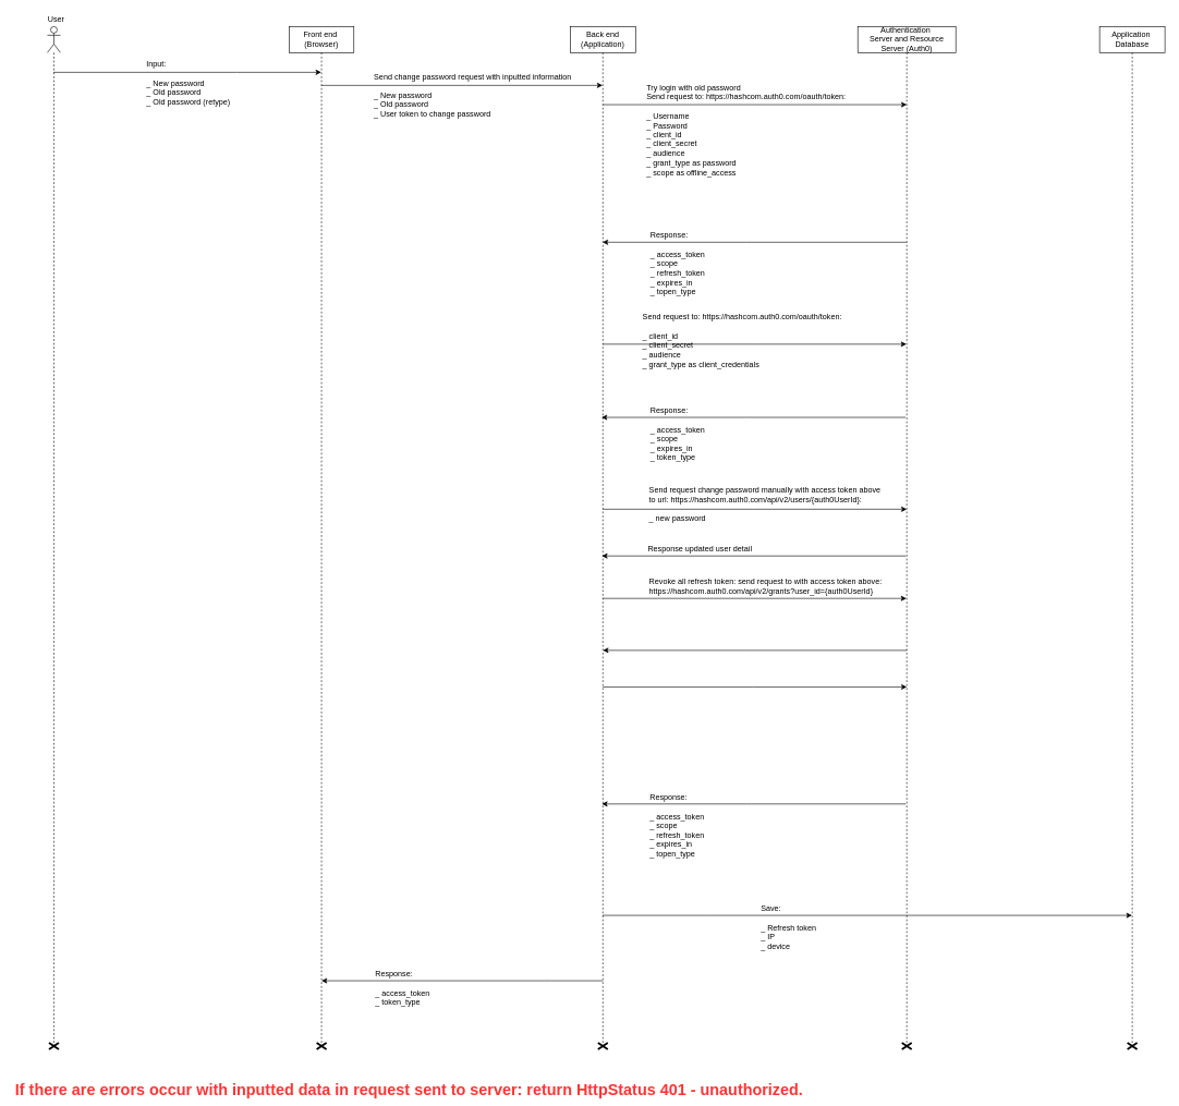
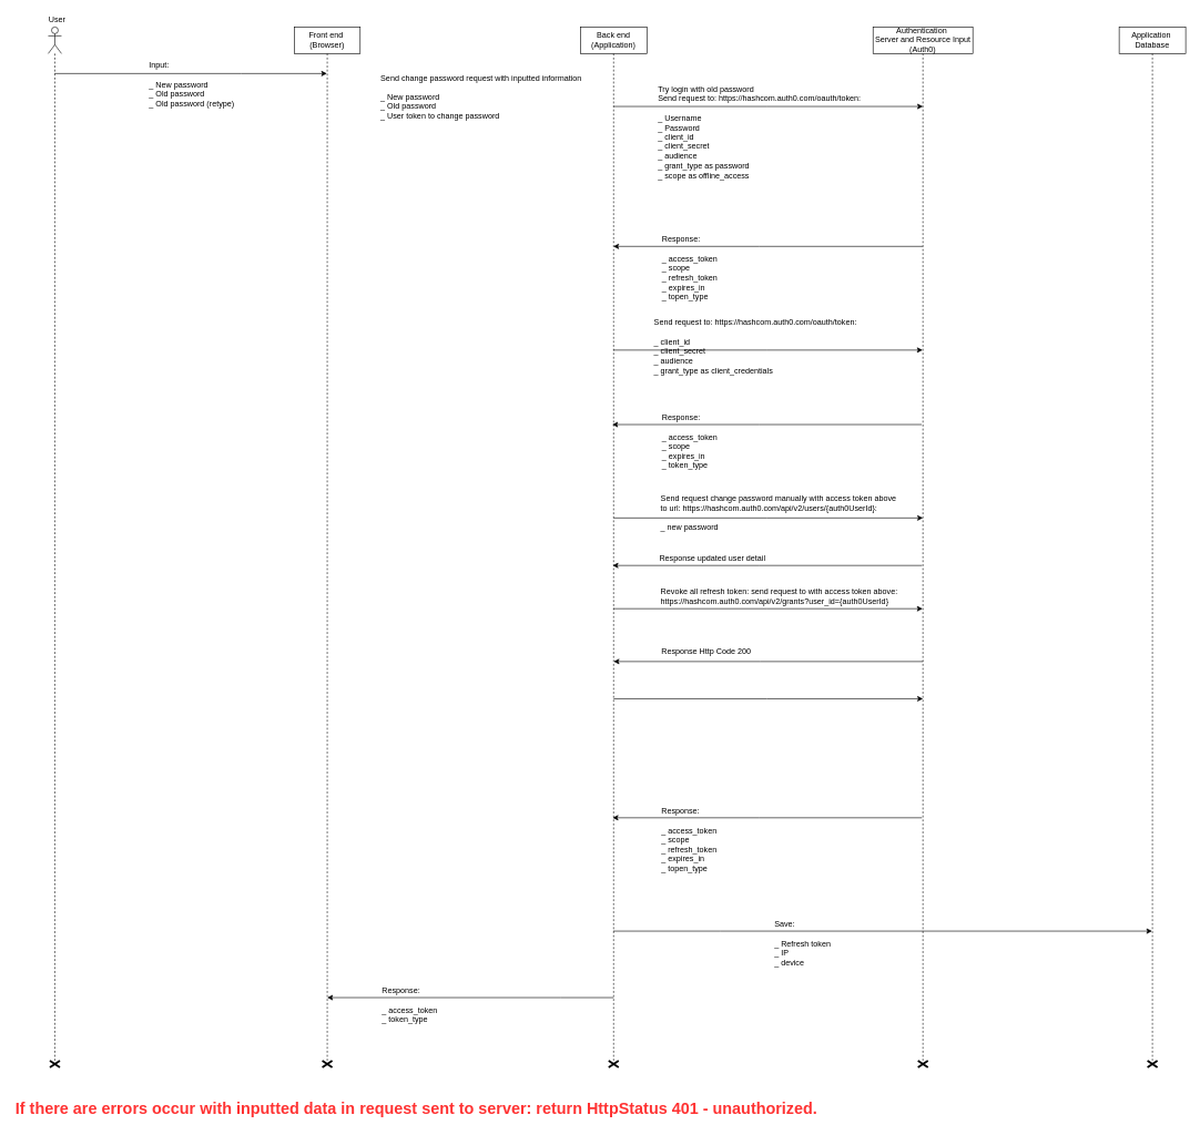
- <mxCell id="4" value="Authentication&amp;nbsp;&lt;br&gt;Server and Resource Server (Auth0)&lt;br&gt;" style="shape=umlLifeline;perimeter=lifelinePerimeter;whiteSpace=wrap;html=1;container=1;collapsible=0;recursiveResize=0;outlineConnect=0;" parent="1" vertex="1"><mxGeometry x="1312" y="40" width="150" height="1560" as="geometry" /></mxCell>
+ <mxCell id="4" value="Authentication&amp;nbsp;&lt;br&gt;Server and Resource Input (Auth0)&lt;br&gt;" style="shape=umlLifeline;perimeter=lifelinePerimeter;whiteSpace=wrap;html=1;container=1;collapsible=0;recursiveResize=0;outlineConnect=0;" parent="1" vertex="1"><mxGeometry x="1312" y="40" width="150" height="1560" as="geometry" /></mxCell>
- <mxCell id="2" style="edgeStyle=orthogonalEdgeStyle;rounded=0;orthogonalLoop=1;jettySize=auto;html=1;" parent="1" source="3" target="7" edge="1"><mxGeometry relative="1" as="geometry"><Array as="points"><mxPoint x="712" y="130" /><mxPoint x="712" y="130" /></Array></mxGeometry></mxCell>
+ <mxCell id="10" value="Response Http Code 200&lt;br&gt;&lt;br&gt;" style="text;html=1;resizable=0;points=[];autosize=1;align=left;verticalAlign=top;spacingTop=-4;" parent="1" vertex="1"><mxGeometry x="991.5" y="970" width="150" height="30" as="geometry" /></mxCell>
